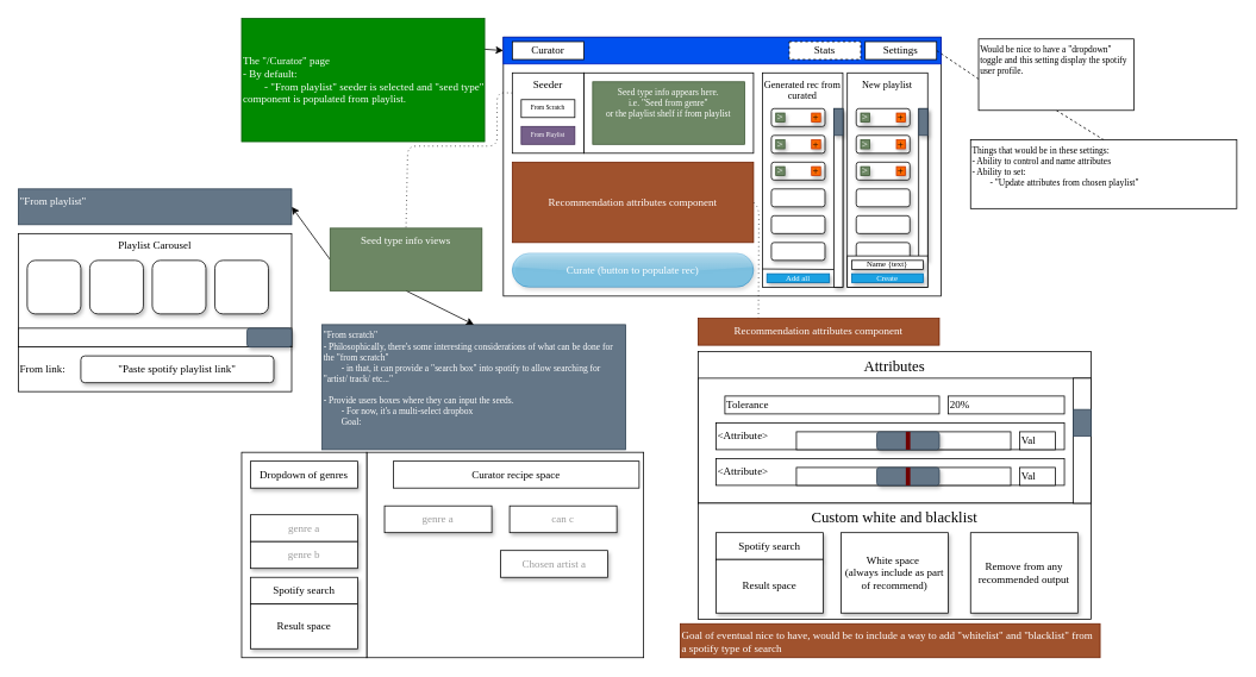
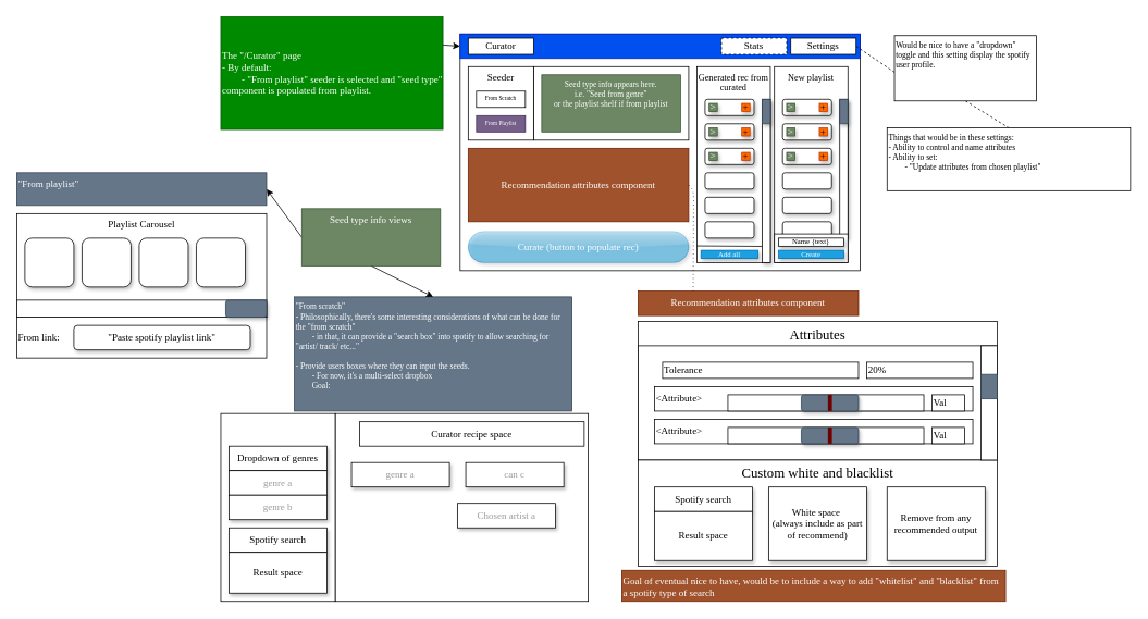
- <mxCell id="10" style="edgeStyle=none;html=1;exitX=0;exitY=0.25;exitDx=0;exitDy=0;entryX=0.5;entryY=0;entryDx=0;entryDy=0;strokeWidth=1;fontFamily=Lucida Console;fontSize=10;endArrow=none;endFill=0;dashed=1;dashPattern=1 4;" parent="1" source="11" target="37" edge="1"><mxGeometry relative="1" as="geometry"><Array as="points"><mxPoint x="556" y="103" /><mxPoint x="556" y="163" /><mxPoint x="456" y="163" /></Array></mxGeometry></mxCell>
- <mxCell id="19" value="Dropdown of genres" style="rounded=0;whiteSpace=wrap;html=1;shadow=1;glass=0;fontSize=12;fontFamily=Lucida Console;" parent="1" vertex="1"><mxGeometry x="280" y="516" width="120" height="30" as="geometry" /></mxCell>
+ <mxCell id="19" value="Dropdown of genres" style="rounded=0;whiteSpace=wrap;html=1;shadow=1;glass=0;fontSize=12;fontFamily=Lucida Console;" parent="1" vertex="1"><mxGeometry x="280" y="546" width="120" height="30" as="geometry" /></mxCell>
